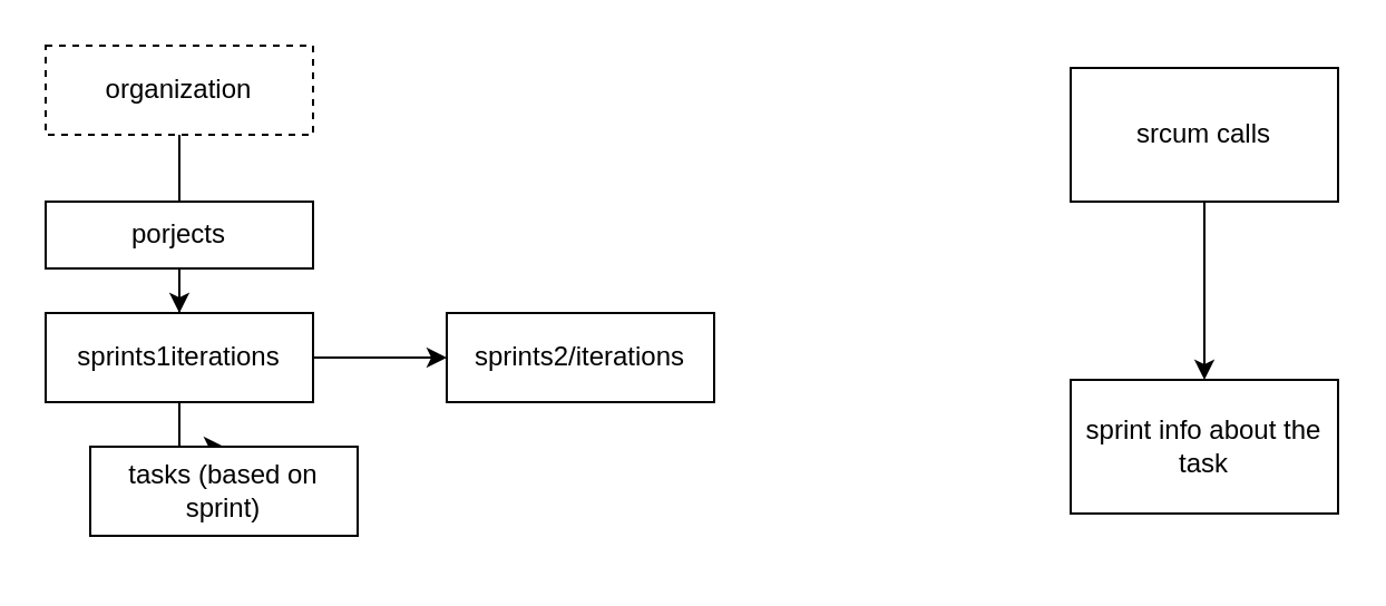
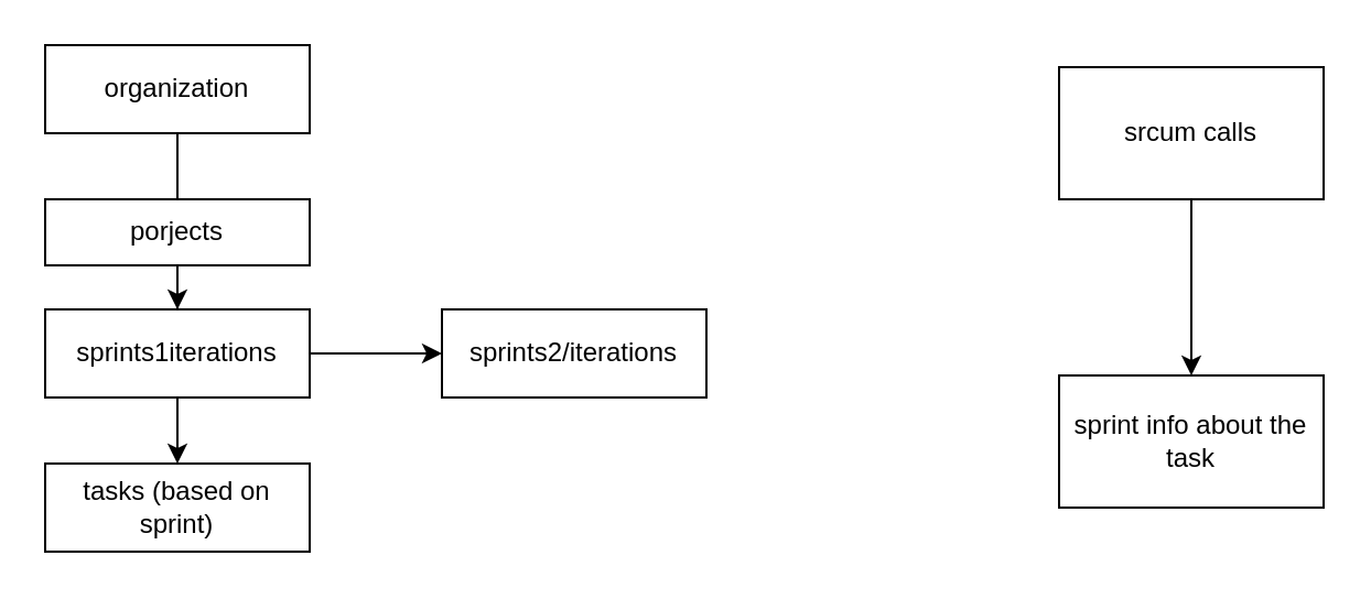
- <mxCell id="3" value="organization" style="rounded=0;whiteSpace=wrap;html=1;dashed=1;" vertex="1" parent="1"><mxGeometry x="20" y="20" width="120" height="40" as="geometry" /></mxCell>
+ <mxCell id="3" value="organization" style="rounded=0;whiteSpace=wrap;html=1;" vertex="1" parent="1"><mxGeometry x="20" y="20" width="120" height="40" as="geometry" /></mxCell>
- <mxCell id="9" value="tasks (based on sprint)" style="rounded=0;whiteSpace=wrap;html=1;" vertex="1" parent="1"><mxGeometry x="40" y="200" width="120" height="40" as="geometry" /></mxCell>
+ <mxCell id="9" value="tasks (based on sprint)" style="rounded=0;whiteSpace=wrap;html=1;" vertex="1" parent="1"><mxGeometry x="20" y="210" width="120" height="40" as="geometry" /></mxCell>
